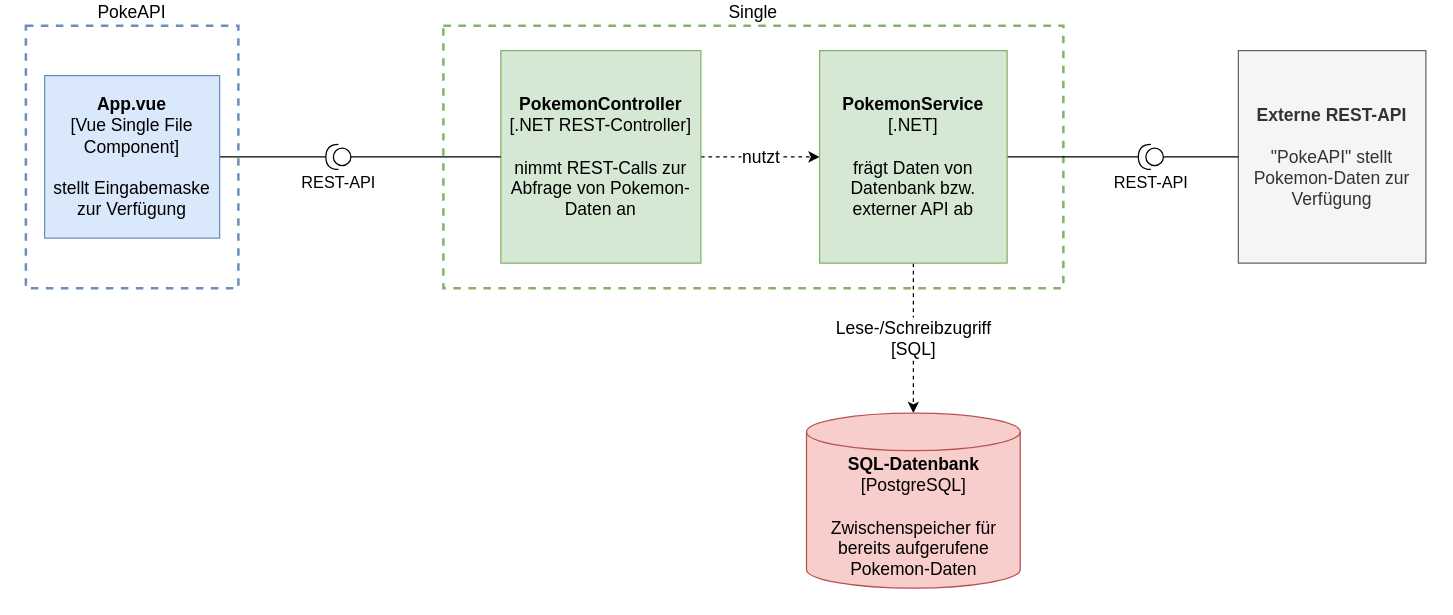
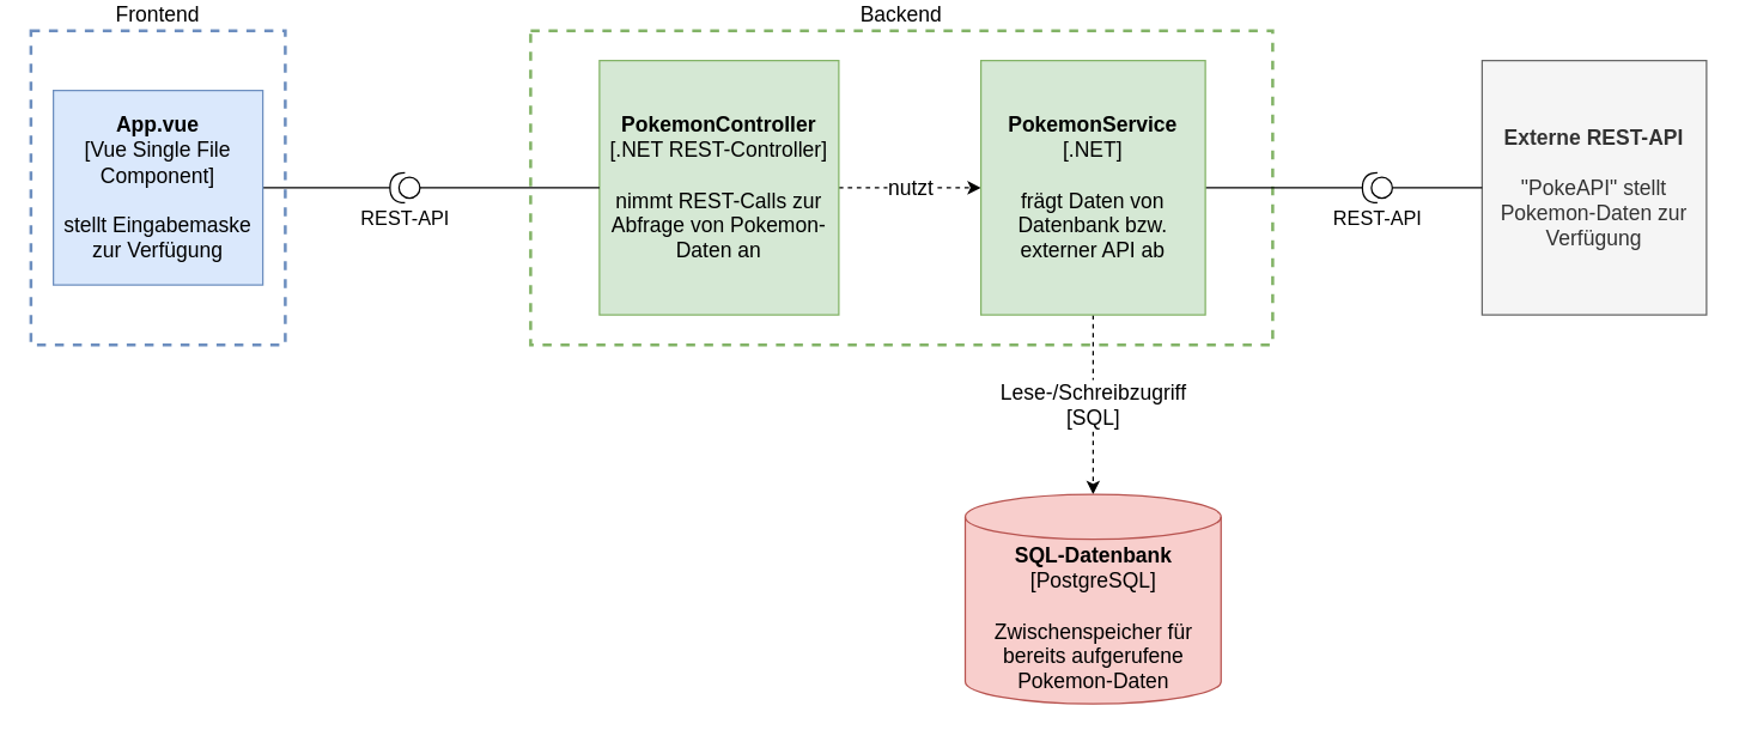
- <mxCell id="3" value="PokeAPI" style="rounded=0;whiteSpace=wrap;html=1;labelPosition=center;verticalLabelPosition=top;align=center;verticalAlign=bottom;fillColor=none;strokeColor=#6c8ebf;fontSize=14;fontStyle=0;dashed=1;strokeWidth=2;" parent="1" vertex="1"><mxGeometry x="20" y="20" width="170" height="210" as="geometry" /></mxCell>
+ <mxCell id="3" value="Frontend" style="rounded=0;whiteSpace=wrap;html=1;labelPosition=center;verticalLabelPosition=top;align=center;verticalAlign=bottom;fillColor=none;strokeColor=#6c8ebf;fontSize=14;fontStyle=0;dashed=1;strokeWidth=2;" parent="1" vertex="1"><mxGeometry x="20" y="20" width="170" height="210" as="geometry" /></mxCell>
- <mxCell id="4" value="Single" style="rounded=0;whiteSpace=wrap;html=1;labelPosition=center;verticalLabelPosition=top;align=center;verticalAlign=bottom;fillColor=none;strokeColor=#82b366;fontSize=14;fontStyle=0;strokeWidth=2;dashed=1;" parent="1" vertex="1"><mxGeometry x="354" y="20" width="496" height="210" as="geometry" /></mxCell>
+ <mxCell id="4" value="Backend" style="rounded=0;whiteSpace=wrap;html=1;labelPosition=center;verticalLabelPosition=top;align=center;verticalAlign=bottom;fillColor=none;strokeColor=#82b366;fontSize=14;fontStyle=0;strokeWidth=2;dashed=1;" parent="1" vertex="1"><mxGeometry x="354" y="20" width="496" height="210" as="geometry" /></mxCell>
